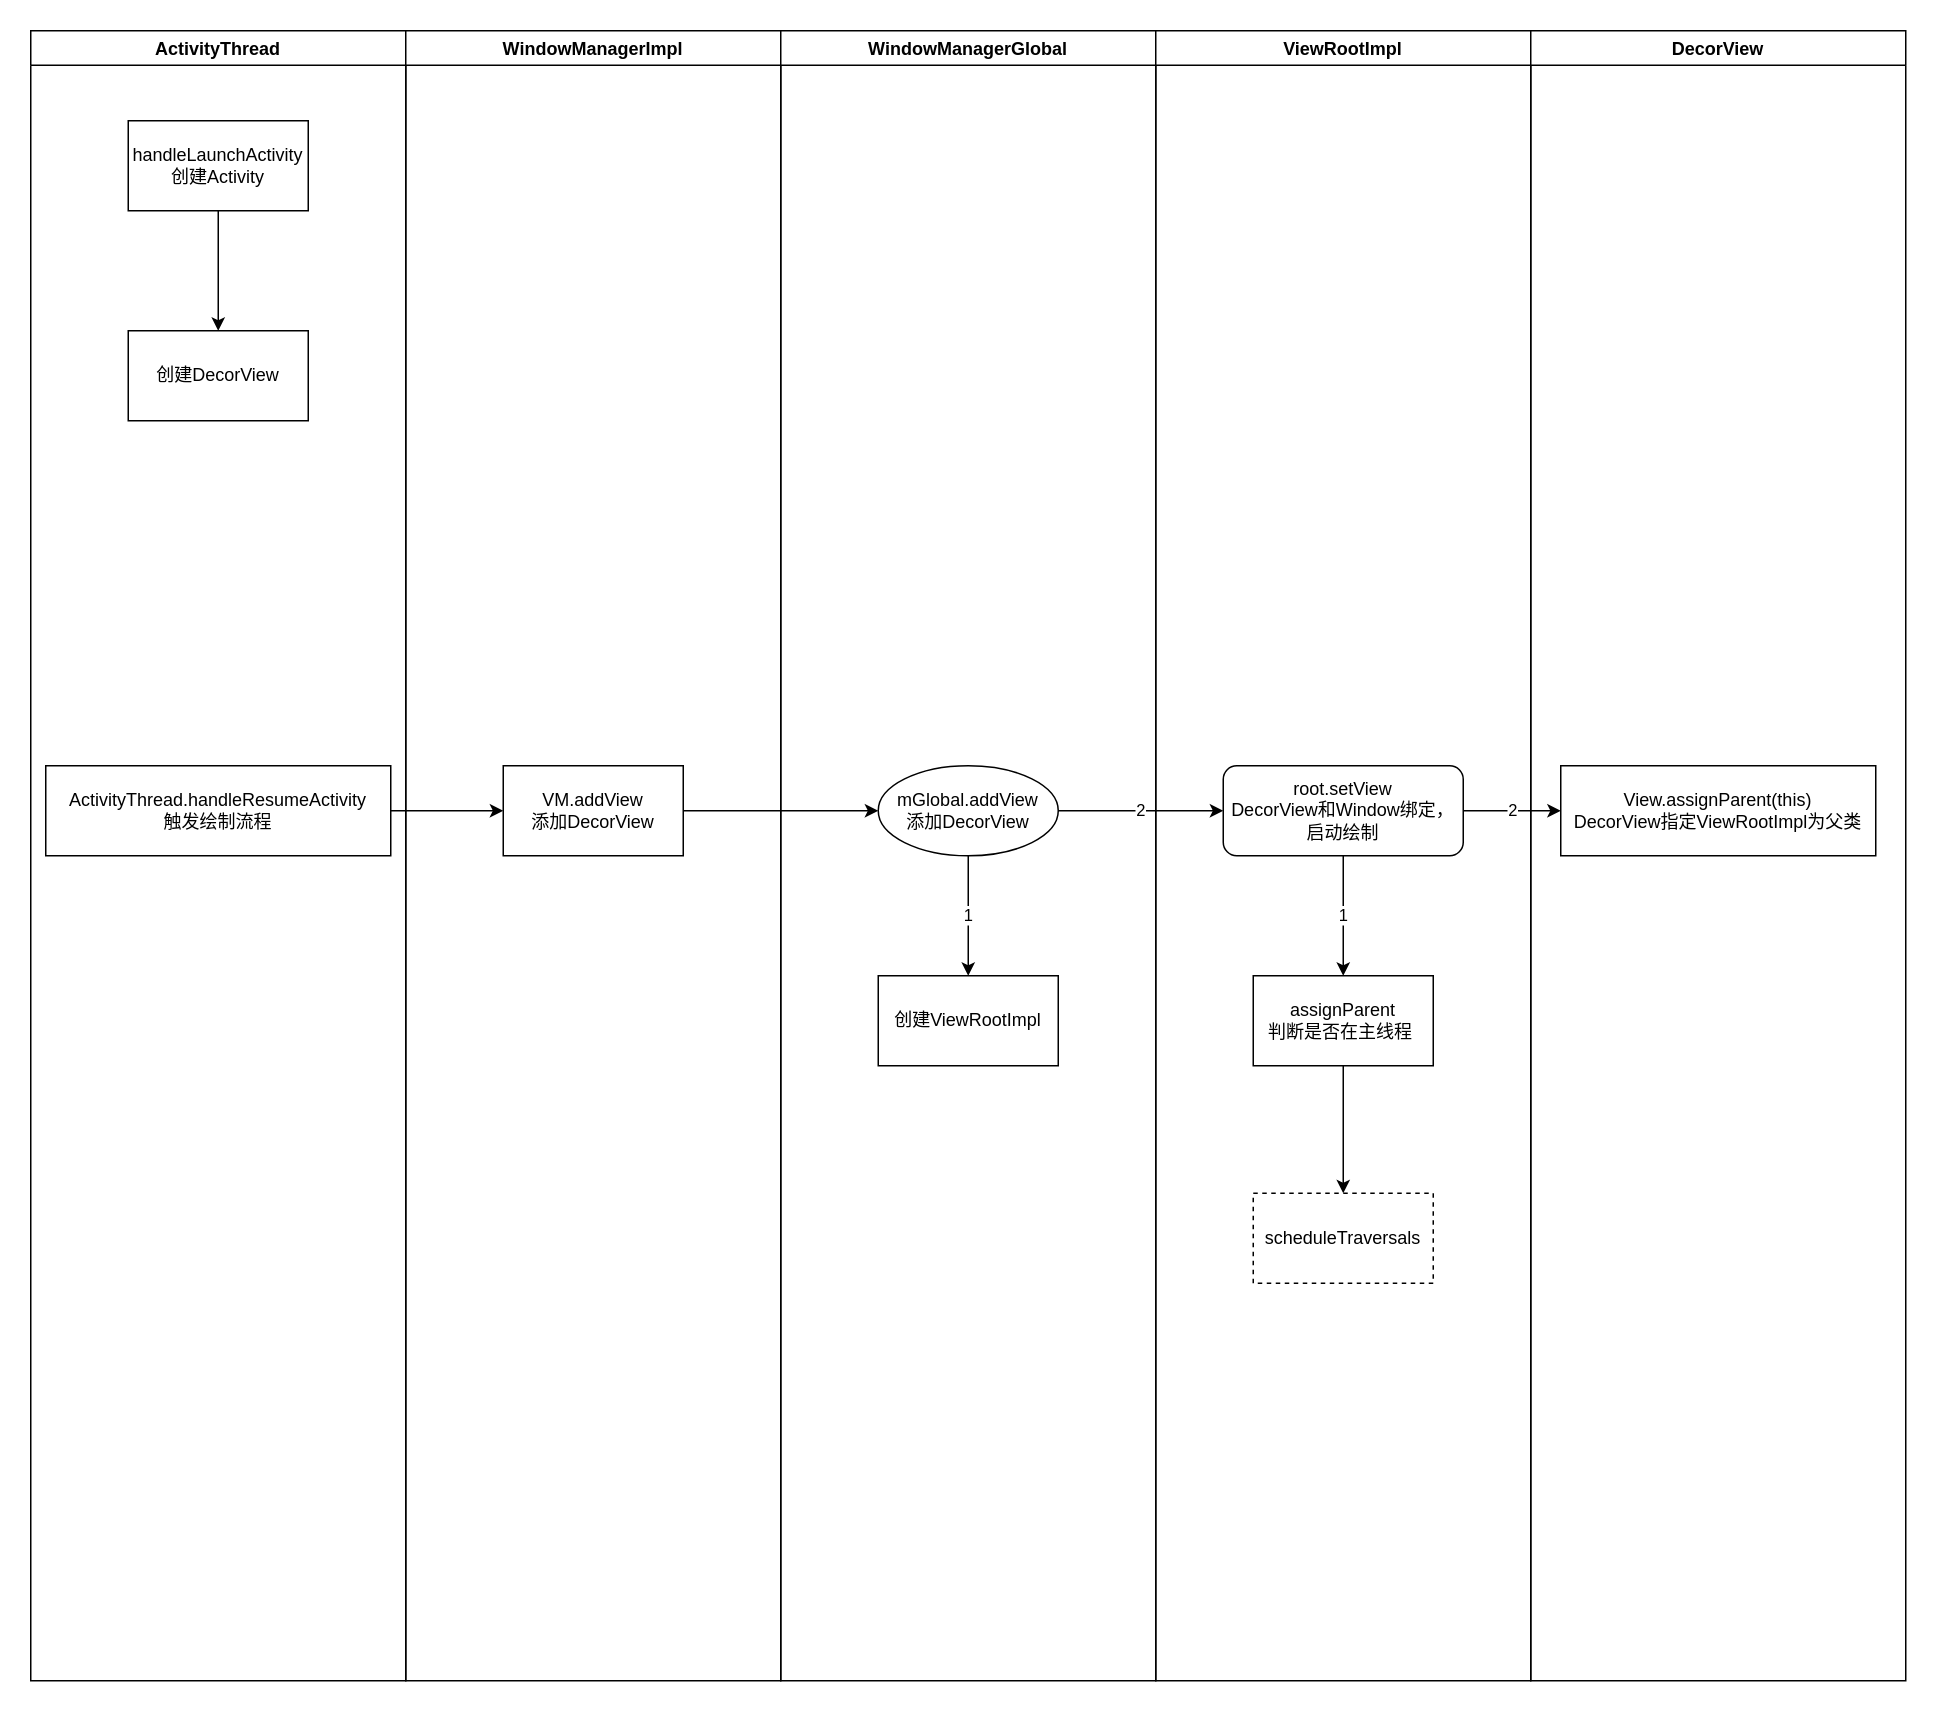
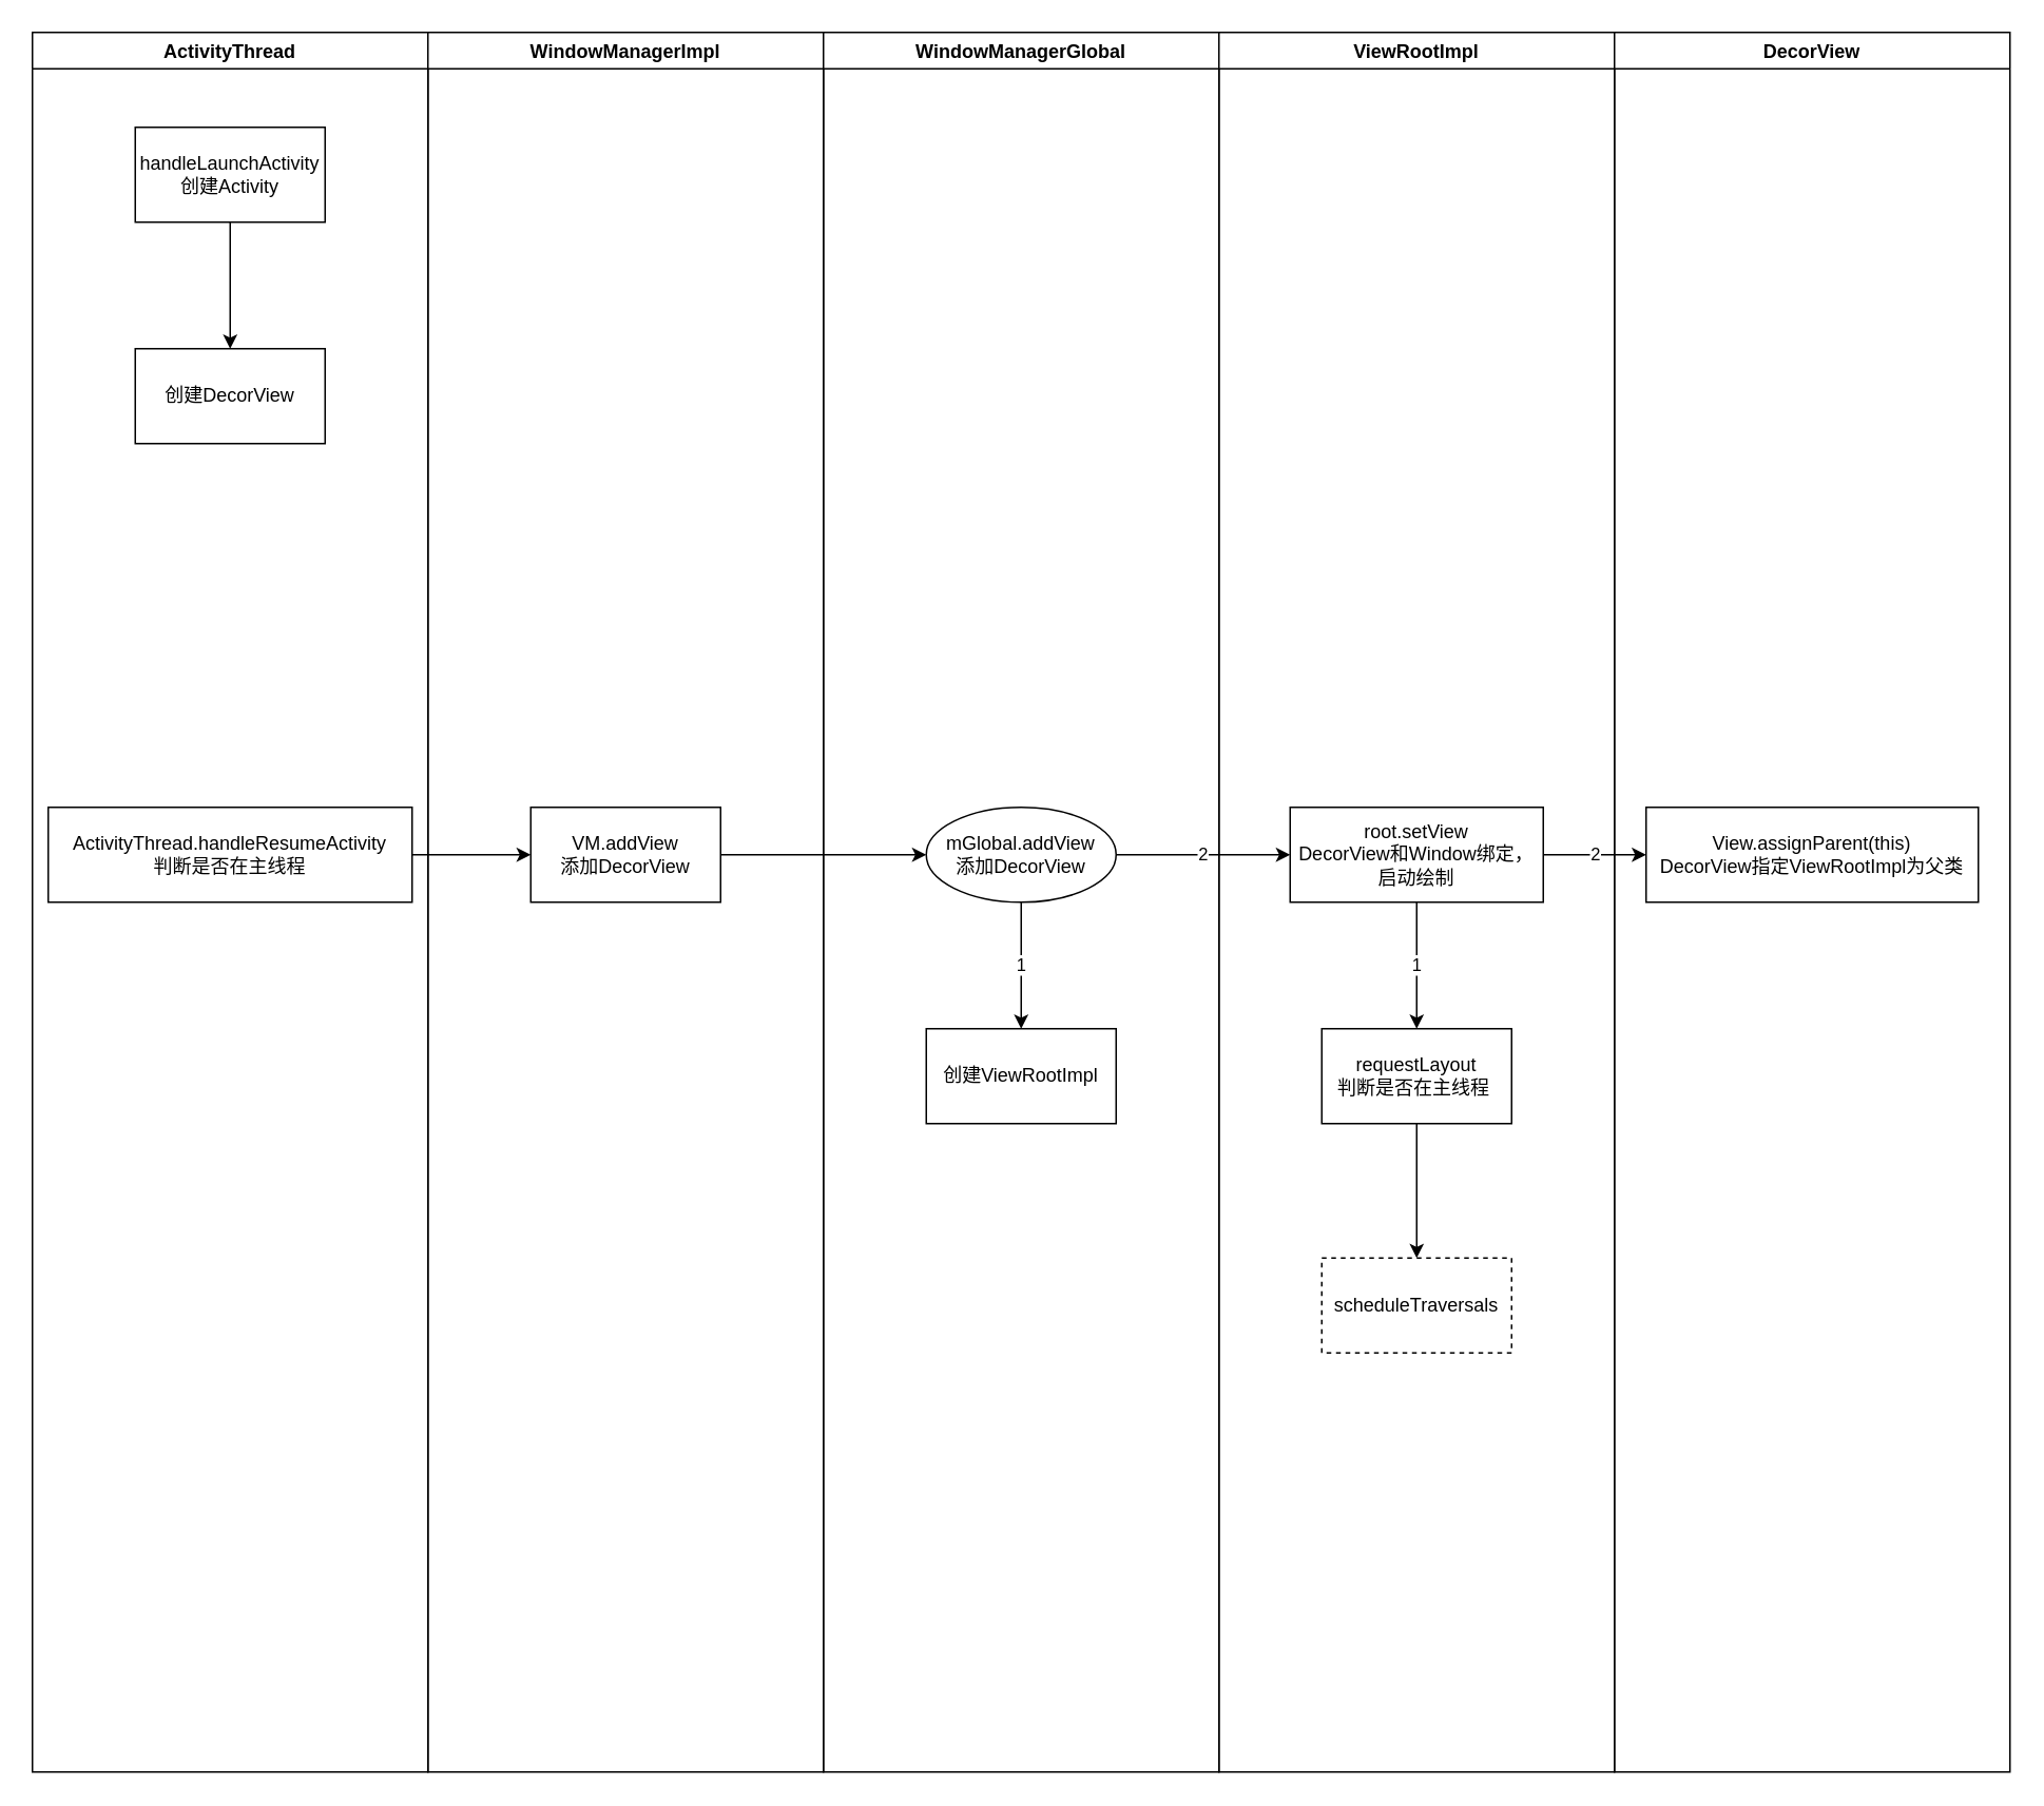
- <mxCell id="3" value="ActivityThread.handleResumeActivity&lt;br&gt;触发绘制流程" style="rounded=0;whiteSpace=wrap;html=1;" parent="1" vertex="1"><mxGeometry x="30" y="510" width="230" height="60" as="geometry" /></mxCell>
+ <mxCell id="3" value="ActivityThread.handleResumeActivity&lt;br&gt;判断是否在主线程" style="rounded=0;whiteSpace=wrap;html=1;" parent="1" vertex="1"><mxGeometry x="30" y="510" width="230" height="60" as="geometry" /></mxCell>
- <mxCell id="15" value="root.setView&lt;br&gt;DecorView和Window绑定，启动绘制" style="whiteSpace=wrap;html=1;rounded=1;" parent="14" vertex="1"><mxGeometry x="45" y="490" width="160" height="60" as="geometry" /></mxCell>
+ <mxCell id="15" value="root.setView&lt;br&gt;DecorView和Window绑定，启动绘制" style="whiteSpace=wrap;html=1;rounded=0;" parent="14" vertex="1"><mxGeometry x="45" y="490" width="160" height="60" as="geometry" /></mxCell>
- <mxCell id="16" value="assignParent&lt;br&gt;判断是否在主线程&amp;nbsp;" style="whiteSpace=wrap;html=1;rounded=0;" parent="14" vertex="1"><mxGeometry x="65" y="630" width="120" height="60" as="geometry" /></mxCell>
+ <mxCell id="16" value="requestLayout&lt;br&gt;判断是否在主线程&amp;nbsp;" style="whiteSpace=wrap;html=1;rounded=0;" parent="14" vertex="1"><mxGeometry x="65" y="630" width="120" height="60" as="geometry" /></mxCell>
